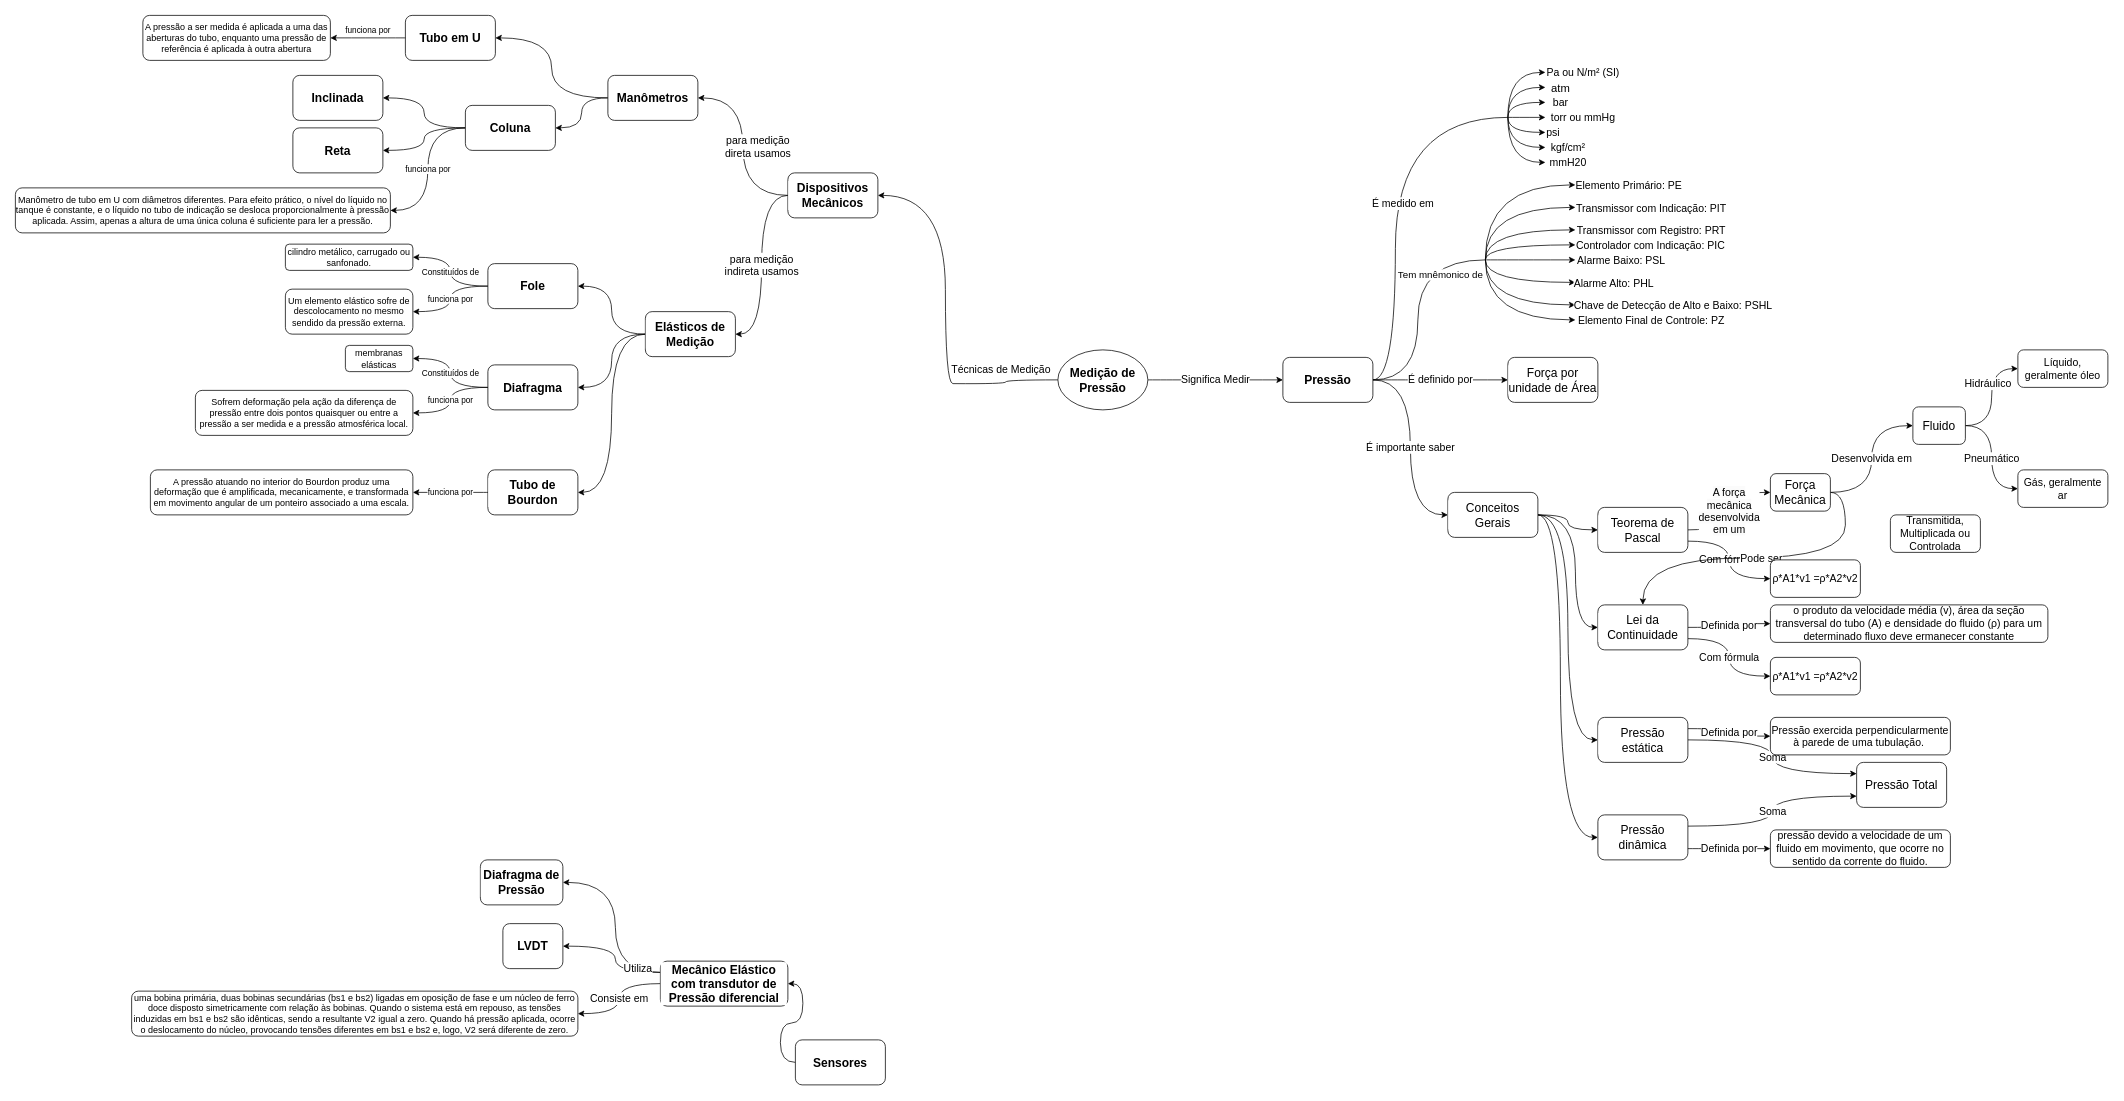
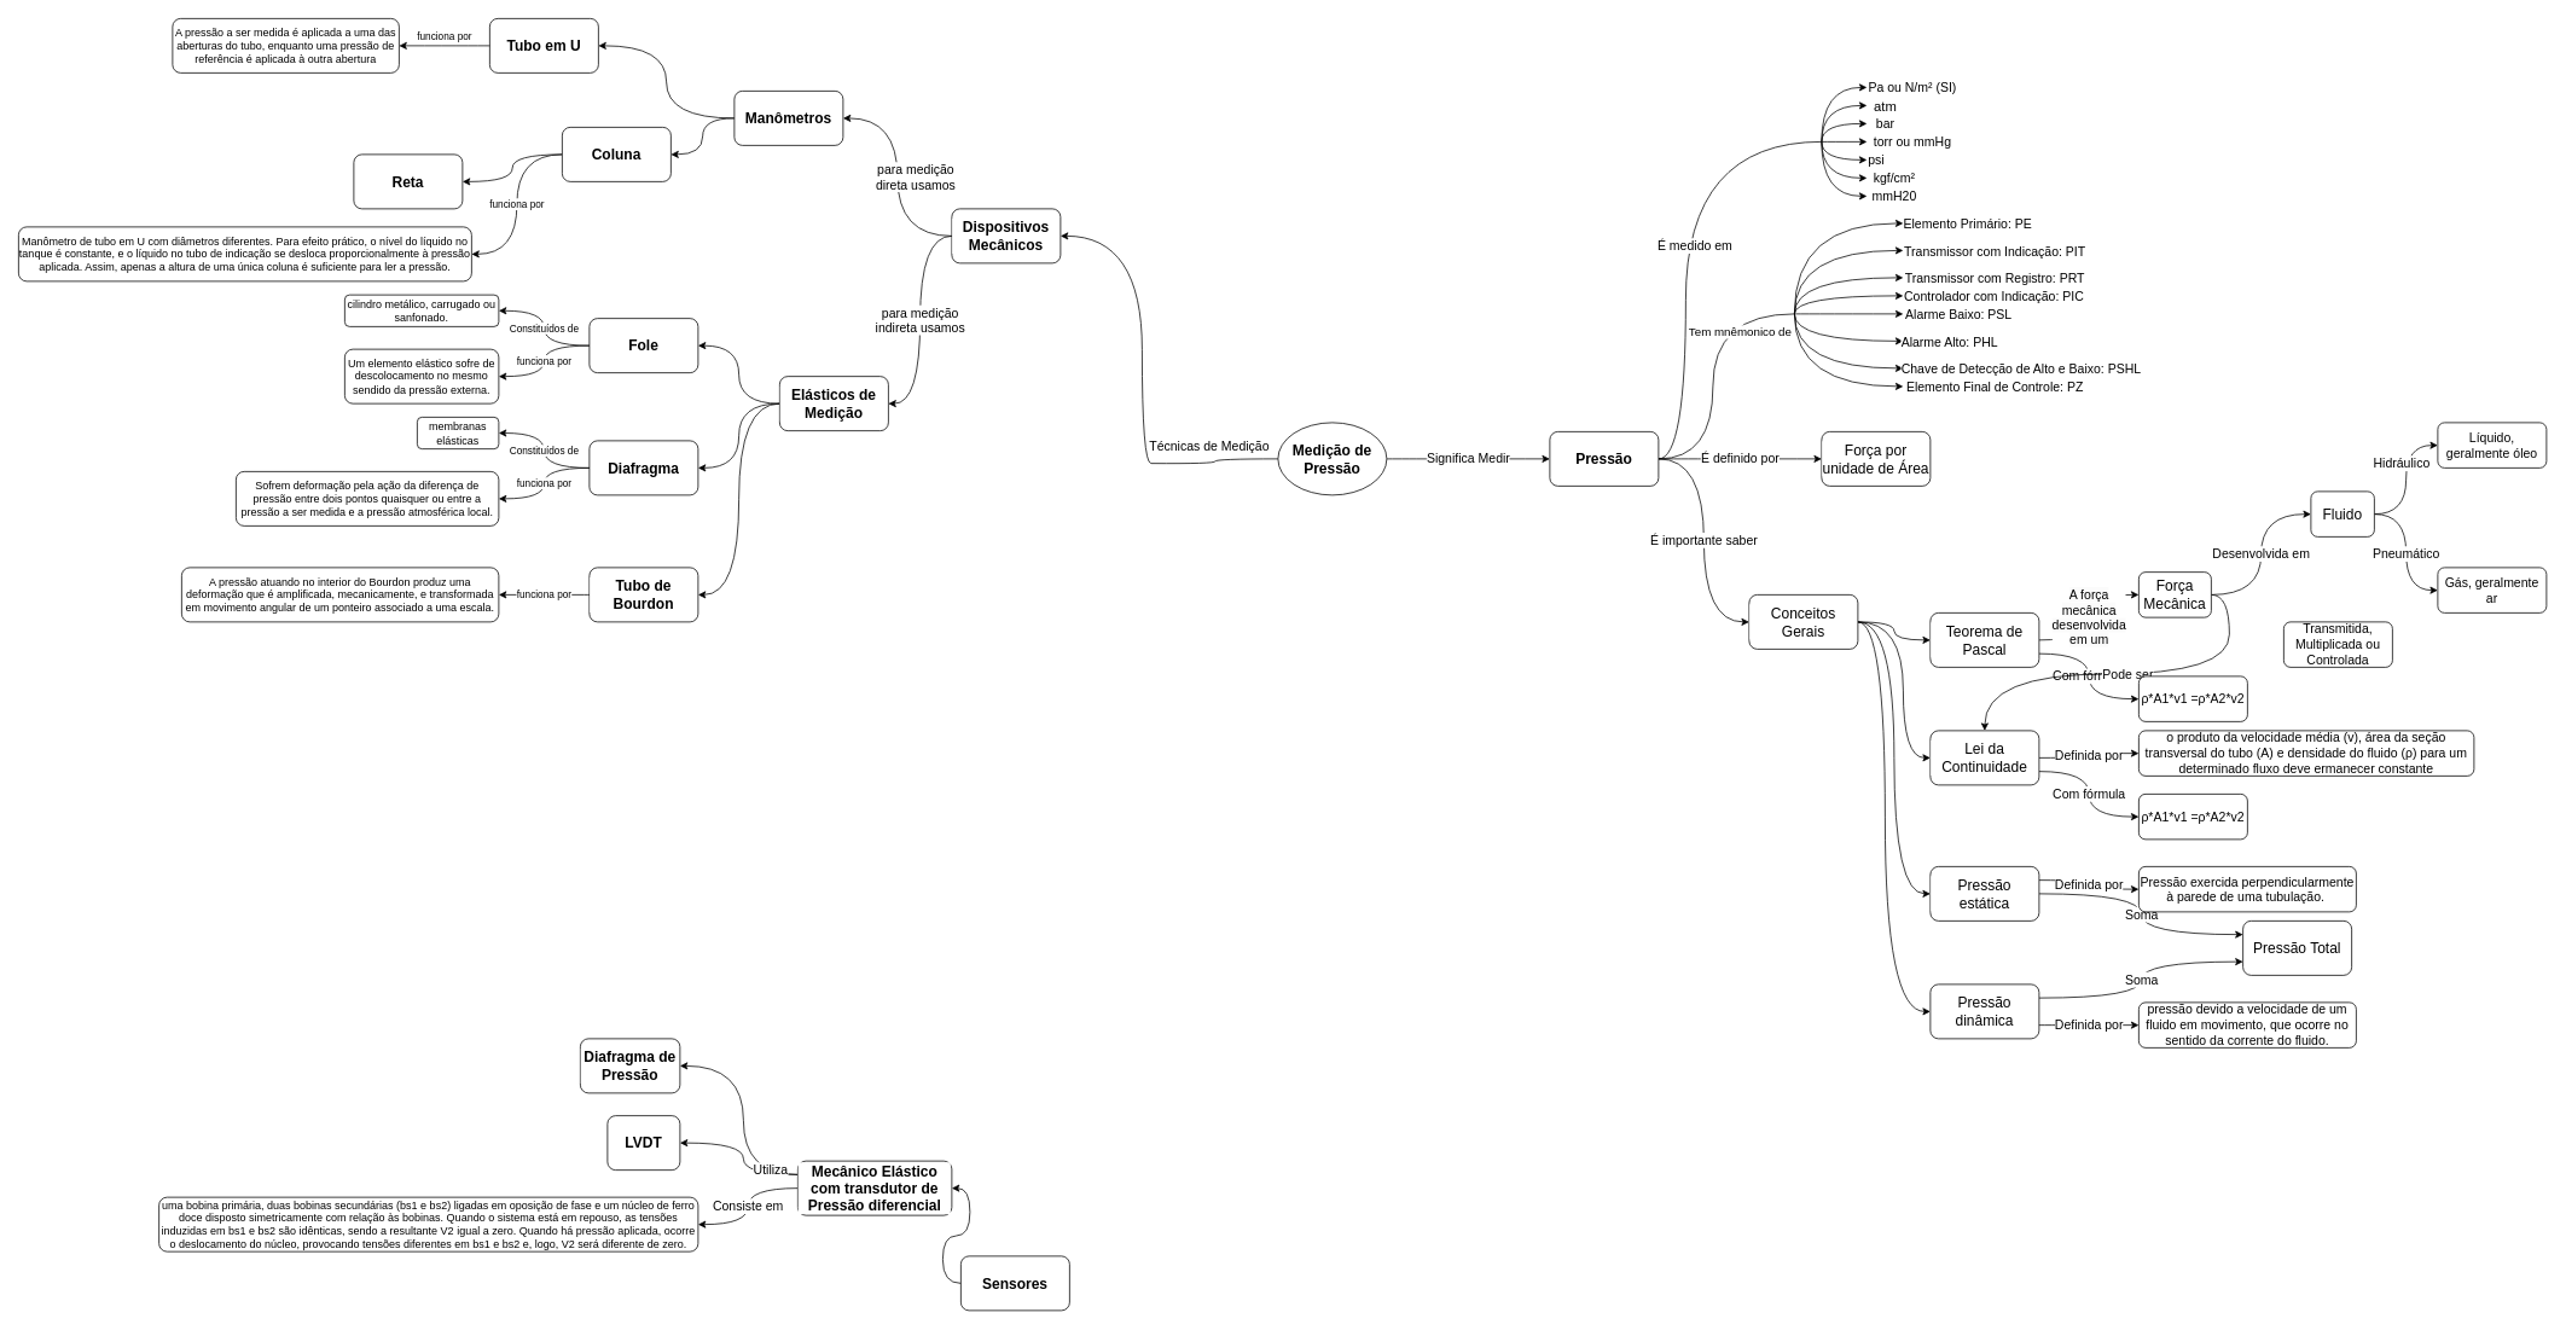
- <mxCell id="78" value="&lt;font size=&quot;1&quot; style=&quot;&quot;&gt;&lt;b style=&quot;font-size: 16px;&quot;&gt;Inclinada&lt;/b&gt;&lt;/font&gt;" style="rounded=1;whiteSpace=wrap;html=1;fontFamily=Helvetica;fontSize=11;fontColor=default;labelBackgroundColor=default;" vertex="1" parent="1"><mxGeometry x="390" y="100" width="120" height="60" as="geometry" /></mxCell>
- <mxCell id="72" style="edgeStyle=orthogonalEdgeStyle;curved=1;rounded=0;orthogonalLoop=1;jettySize=auto;html=1;exitX=0;exitY=0.5;exitDx=0;exitDy=0;entryX=1;entryY=0.5;entryDx=0;entryDy=0;strokeColor=default;align=center;verticalAlign=middle;fontFamily=Helvetica;fontSize=11;fontColor=default;labelBackgroundColor=default;endArrow=classic;" edge="1" parent="1" source="83" target="78"><mxGeometry relative="1" as="geometry" /></mxCell>
